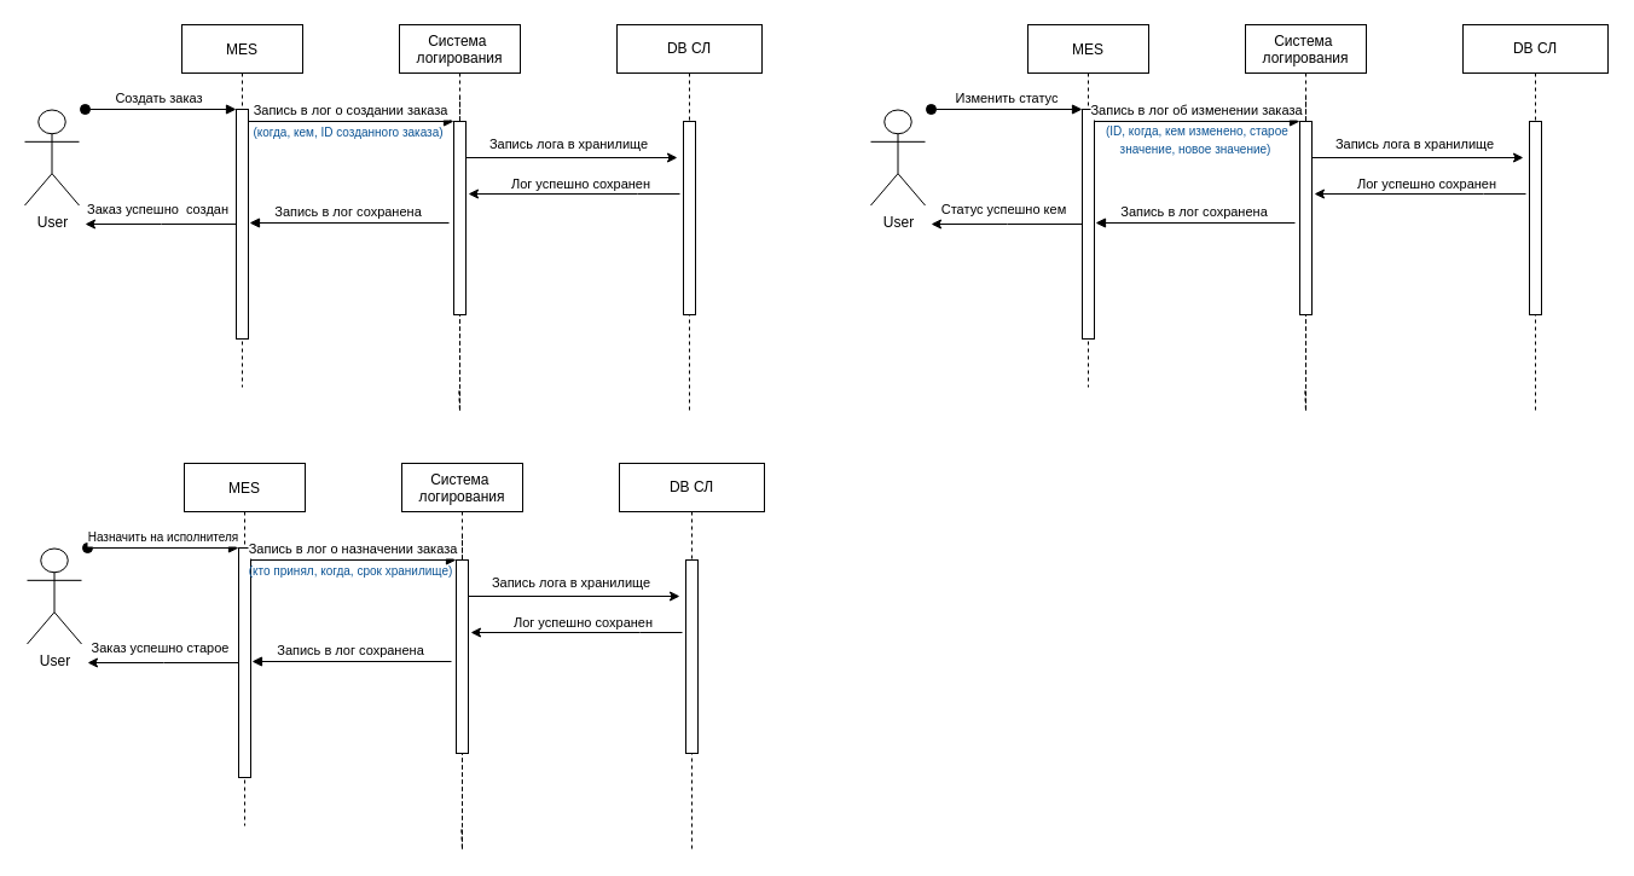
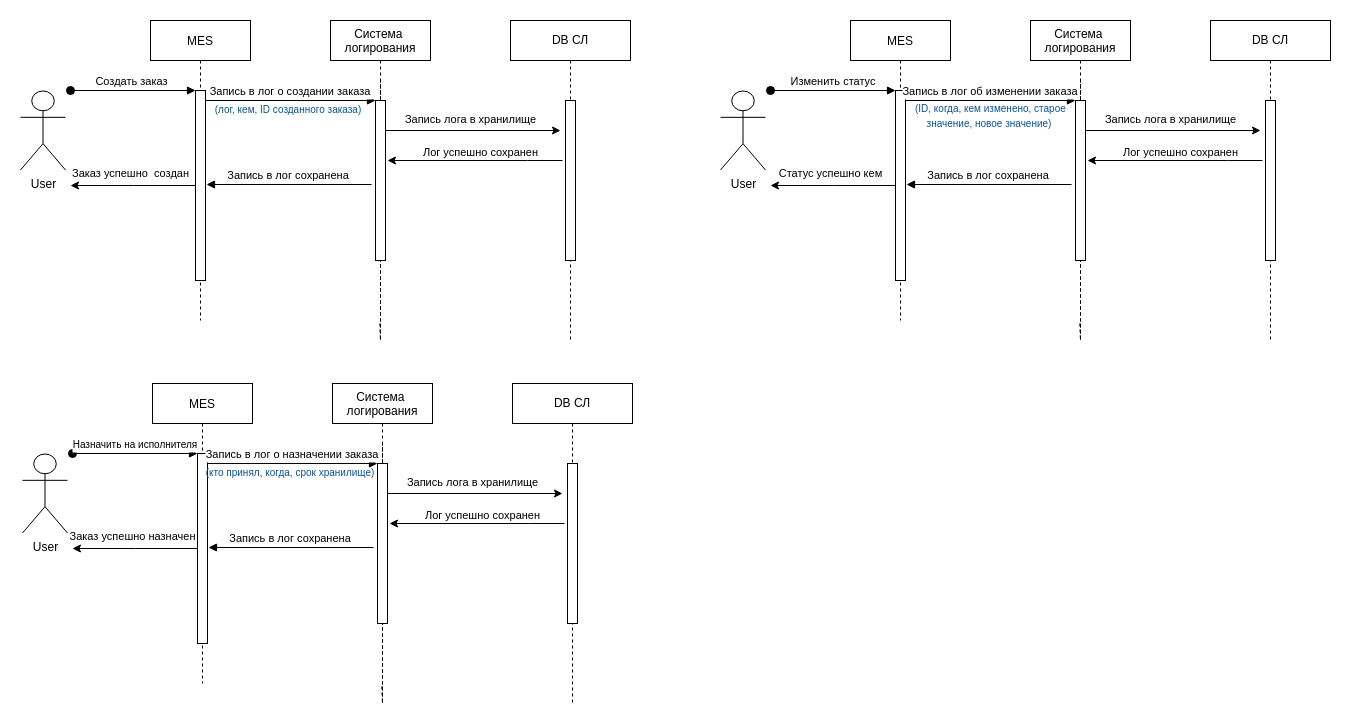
- <mxCell id="21" value="&lt;span id=&quot;docs-internal-guid-a151a4ba-7fff-0858-fac9-901be6b22346&quot;&gt;&lt;span style=&quot;font-family: Calibri, sans-serif; color: rgb(11, 83, 148); background-color: transparent; font-variant-numeric: normal; font-variant-east-asian: normal; font-variant-alternates: normal; font-variant-position: normal; vertical-align: baseline; white-space-collapse: preserve;&quot;&gt;&lt;font style=&quot;font-size: 10px;&quot;&gt;(когда, кем, ID созданного заказа)&lt;/font&gt;&lt;/span&gt;&lt;/span&gt;" style="text;html=1;align=center;verticalAlign=middle;whiteSpace=wrap;rounded=0;" vertex="1" parent="1"><mxGeometry x="188" y="99" width="200" height="20" as="geometry" /></mxCell>
+ <mxCell id="21" value="&lt;span id=&quot;docs-internal-guid-a151a4ba-7fff-0858-fac9-901be6b22346&quot;&gt;&lt;span style=&quot;font-family: Calibri, sans-serif; color: rgb(11, 83, 148); background-color: transparent; font-variant-numeric: normal; font-variant-east-asian: normal; font-variant-alternates: normal; font-variant-position: normal; vertical-align: baseline; white-space-collapse: preserve;&quot;&gt;&lt;font style=&quot;font-size: 10px;&quot;&gt;(лог, кем, ID созданного заказа)&lt;/font&gt;&lt;/span&gt;&lt;/span&gt;" style="text;html=1;align=center;verticalAlign=middle;whiteSpace=wrap;rounded=0;" vertex="1" parent="1"><mxGeometry x="188" y="99" width="200" height="20" as="geometry" /></mxCell>
- <mxCell id="40" value="&lt;font style=&quot;font-size: 11px;&quot;&gt;Заказ успешно&amp;nbsp;старое&lt;/font&gt;" style="text;html=1;align=center;verticalAlign=middle;resizable=0;points=[];autosize=1;strokeColor=none;fillColor=none;" vertex="1" parent="1"><mxGeometry x="57" y="521" width="150" height="30" as="geometry" /></mxCell>
+ <mxCell id="40" value="&lt;font style=&quot;font-size: 11px;&quot;&gt;Заказ успешно&amp;nbsp;назначен&lt;/font&gt;" style="text;html=1;align=center;verticalAlign=middle;resizable=0;points=[];autosize=1;strokeColor=none;fillColor=none;" vertex="1" parent="1"><mxGeometry x="57" y="521" width="150" height="30" as="geometry" /></mxCell>
